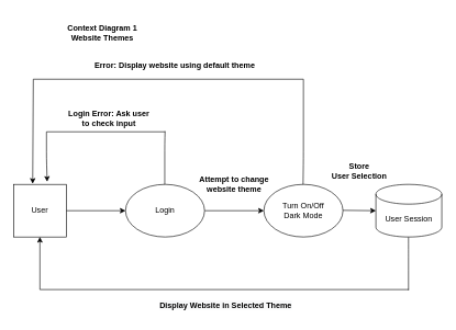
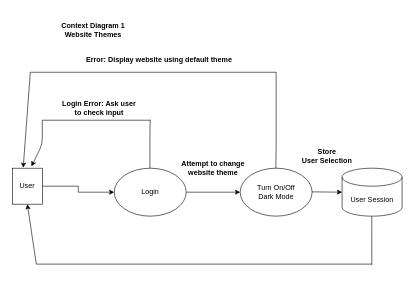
- <mxCell id="4" value="User" style="whiteSpace=wrap;html=1;aspect=fixed;" parent="1" vertex="1"><mxGeometry x="20" y="280" width="80" height="80" as="geometry" /></mxCell>
+ <mxCell id="4" value="User" style="whiteSpace=wrap;html=1;aspect=fixed;" parent="1" vertex="1"><mxGeometry x="20" y="280" width="50" height="60" as="geometry" /></mxCell>
- <mxCell id="13" value="&lt;b style=&quot;color: rgb(0 , 0 , 0) ; font-family: &amp;#34;helvetica&amp;#34; ; font-size: 12px ; font-style: normal ; letter-spacing: normal ; text-align: center ; text-indent: 0px ; text-transform: none ; word-spacing: 0px ; background-color: rgb(248 , 249 , 250)&quot;&gt;Display Website in Selected Theme&lt;/b&gt;" style="text;whiteSpace=wrap;html=1;" parent="1" vertex="1"><mxGeometry x="240" y="450" width="250" height="30" as="geometry" /></mxCell>
